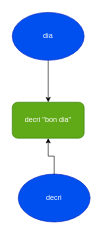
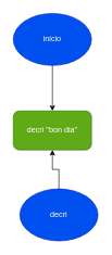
- <mxCell id="3" value="dia" style="ellipse;whiteSpace=wrap;html=1;fillColor=#0050ef;fontColor=#ffffff;strokeColor=#001DBC;" vertex="1" parent="1"><mxGeometry x="20" y="20" width="120" height="80" as="geometry" /></mxCell>
+ <mxCell id="3" value="inicio" style="ellipse;whiteSpace=wrap;html=1;fillColor=#0050ef;fontColor=#ffffff;strokeColor=#001DBC;" vertex="1" parent="1"><mxGeometry x="20" y="20" width="120" height="80" as="geometry" /></mxCell>
